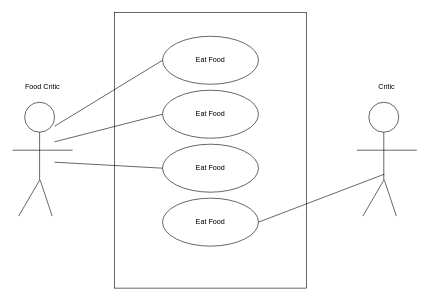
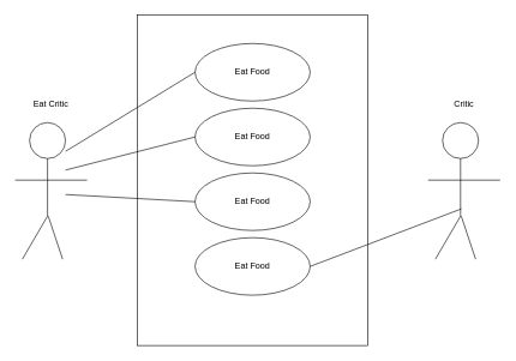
- <mxCell id="15" value="Food Critic" style="text;html=1;strokeColor=none;fillColor=none;align=center;verticalAlign=middle;whiteSpace=wrap;rounded=0;" vertex="1" parent="1"><mxGeometry x="30" y="130" width="80" height="30" as="geometry" /></mxCell>
+ <mxCell id="15" value="Eat Critic" style="text;html=1;strokeColor=none;fillColor=none;align=center;verticalAlign=middle;whiteSpace=wrap;rounded=0;" vertex="1" parent="1"><mxGeometry x="30" y="130" width="80" height="30" as="geometry" /></mxCell>
